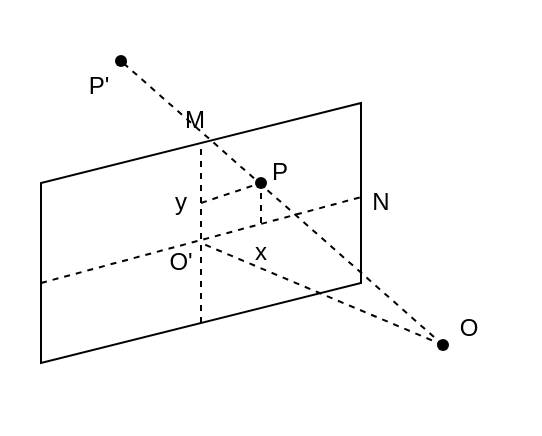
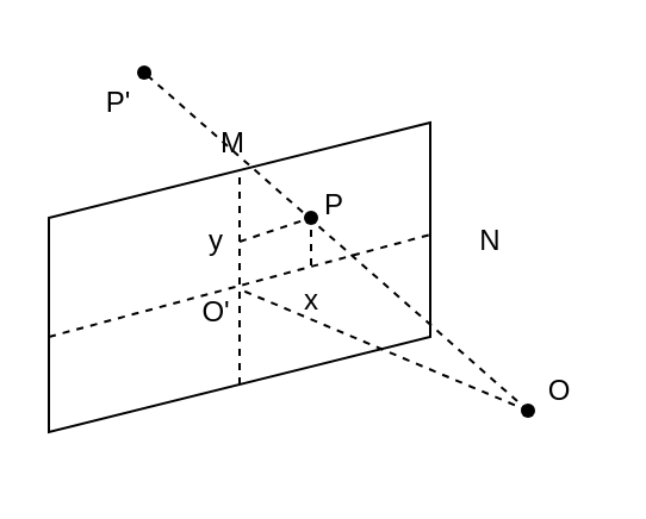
- <mxCell id="11" value="N" style="text;html=1;align=center;verticalAlign=middle;resizable=0;points=[];autosize=1;strokeColor=none;fillColor=none;fontSize=12;fontFamily=Helvetica;fontColor=default;" vertex="1" parent="1"><mxGeometry x="175" y="86" width="30" height="30" as="geometry" /></mxCell>
+ <mxCell id="11" value="N" style="text;html=1;align=center;verticalAlign=middle;resizable=0;points=[];autosize=1;strokeColor=none;fillColor=none;fontSize=12;fontFamily=Helvetica;fontColor=default;" vertex="1" parent="1"><mxGeometry x="190" y="86" width="30" height="30" as="geometry" /></mxCell>
